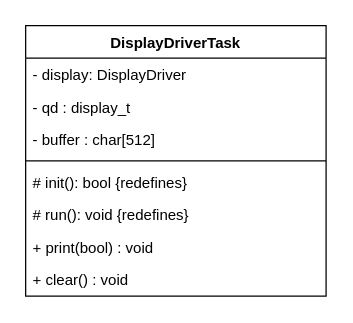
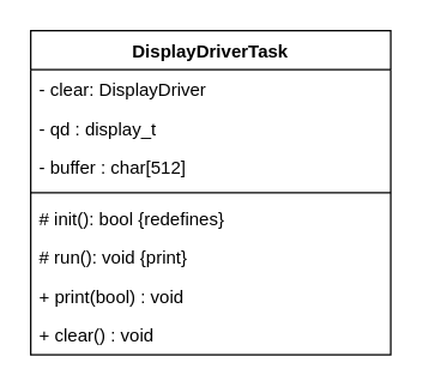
- <mxCell id="3" value="- display: DisplayDriver" style="text;strokeColor=none;fillColor=none;align=left;verticalAlign=top;spacingLeft=4;spacingRight=4;overflow=hidden;rotatable=0;points=[[0,0.5],[1,0.5]];portConstraint=eastwest;" vertex="1" parent="2"><mxGeometry y="26" width="240" height="26" as="geometry" /></mxCell>
+ <mxCell id="3" value="- clear: DisplayDriver" style="text;strokeColor=none;fillColor=none;align=left;verticalAlign=top;spacingLeft=4;spacingRight=4;overflow=hidden;rotatable=0;points=[[0,0.5],[1,0.5]];portConstraint=eastwest;" vertex="1" parent="2"><mxGeometry y="26" width="240" height="26" as="geometry" /></mxCell>
- <mxCell id="8" value="# run(): void {redefines}" style="text;strokeColor=none;fillColor=none;align=left;verticalAlign=top;spacingLeft=4;spacingRight=4;overflow=hidden;rotatable=0;points=[[0,0.5],[1,0.5]];portConstraint=eastwest;" vertex="1" parent="2"><mxGeometry y="138" width="240" height="26" as="geometry" /></mxCell>
+ <mxCell id="8" value="# run(): void {print}" style="text;strokeColor=none;fillColor=none;align=left;verticalAlign=top;spacingLeft=4;spacingRight=4;overflow=hidden;rotatable=0;points=[[0,0.5],[1,0.5]];portConstraint=eastwest;" vertex="1" parent="2"><mxGeometry y="138" width="240" height="26" as="geometry" /></mxCell>
